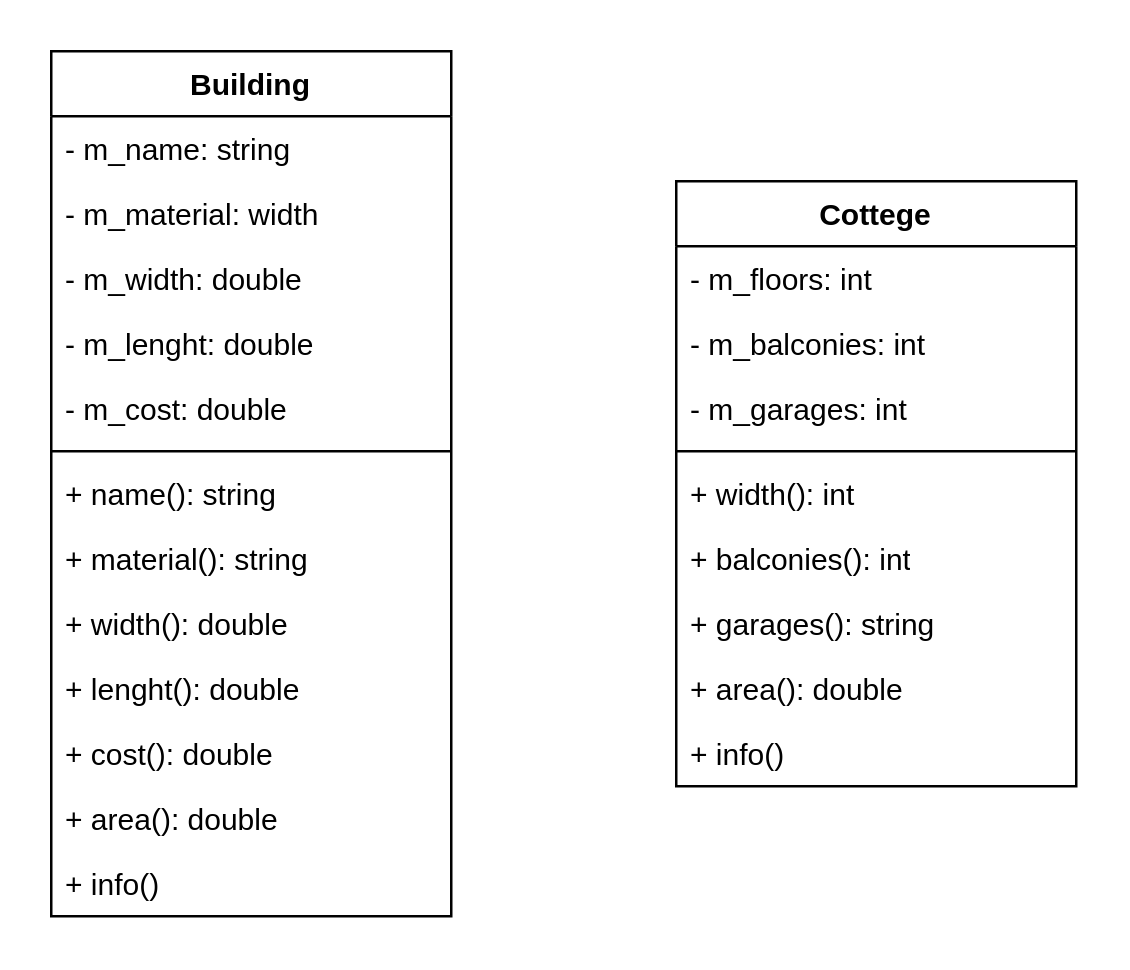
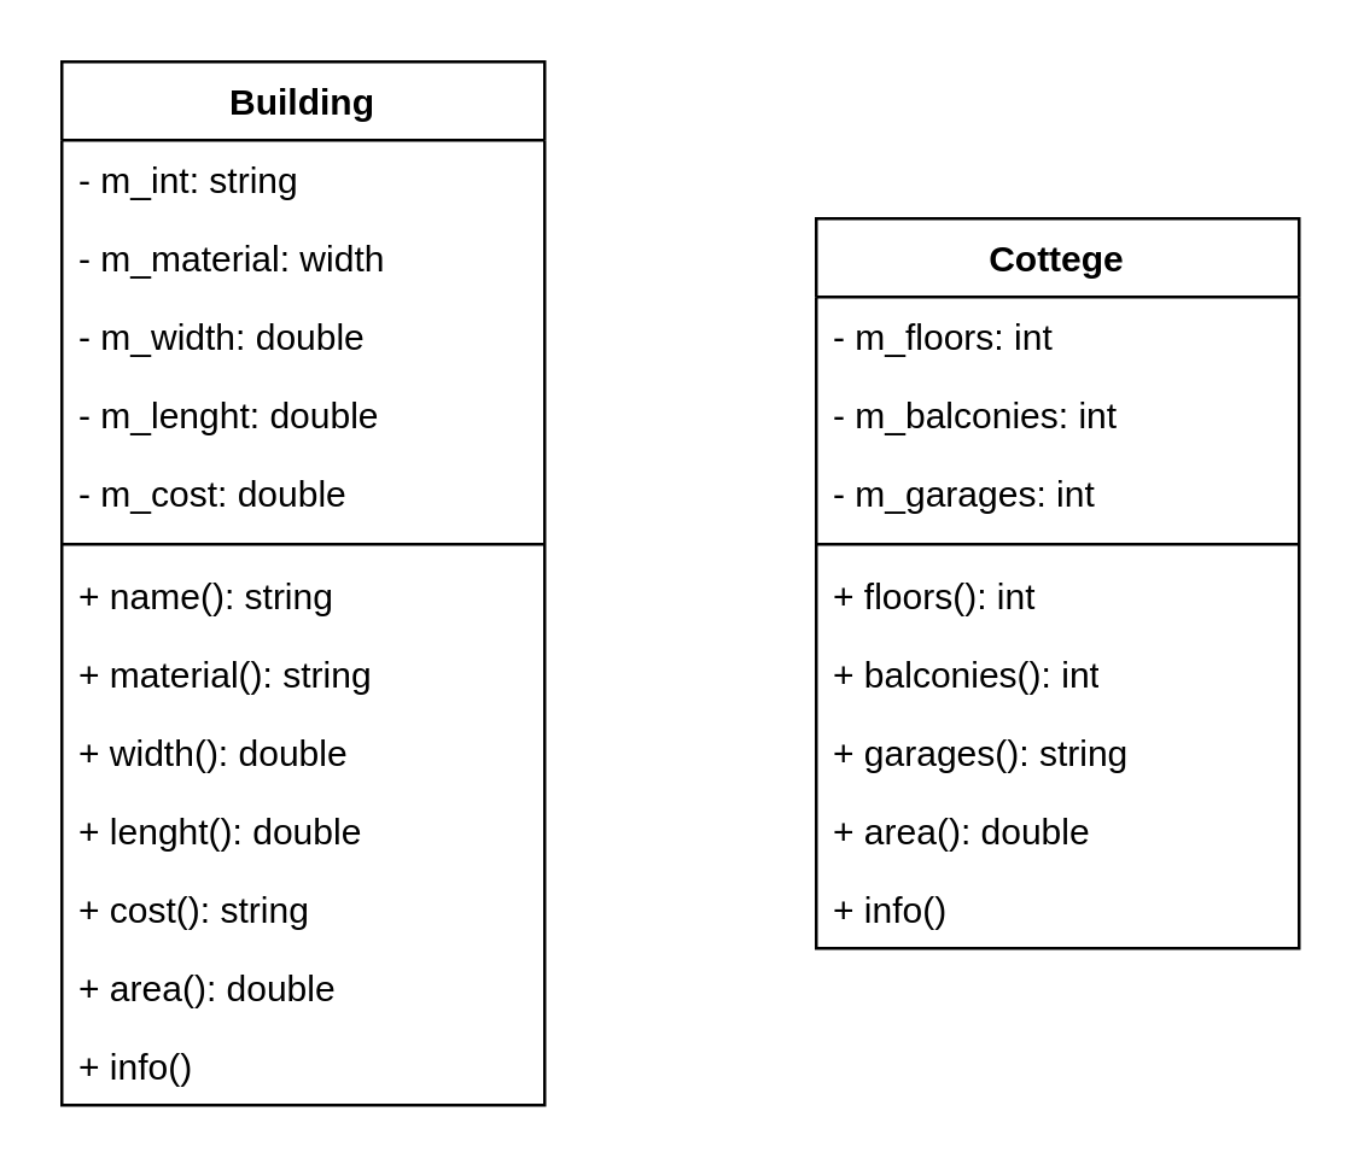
- <mxCell id="3" value="- m_name: string" style="text;strokeColor=none;fillColor=none;align=left;verticalAlign=top;spacingLeft=4;spacingRight=4;overflow=hidden;rotatable=0;points=[[0,0.5],[1,0.5]];portConstraint=eastwest;whiteSpace=wrap;html=1;" parent="2" vertex="1"><mxGeometry y="26" width="160" height="26" as="geometry" /></mxCell>
+ <mxCell id="3" value="- m_int: string" style="text;strokeColor=none;fillColor=none;align=left;verticalAlign=top;spacingLeft=4;spacingRight=4;overflow=hidden;rotatable=0;points=[[0,0.5],[1,0.5]];portConstraint=eastwest;whiteSpace=wrap;html=1;" parent="2" vertex="1"><mxGeometry y="26" width="160" height="26" as="geometry" /></mxCell>
- <mxCell id="21" value="+ width(): int" style="text;strokeColor=none;fillColor=none;align=left;verticalAlign=top;spacingLeft=4;spacingRight=4;overflow=hidden;rotatable=0;points=[[0,0.5],[1,0.5]];portConstraint=eastwest;whiteSpace=wrap;html=1;" parent="16" vertex="1"><mxGeometry y="112" width="160" height="26" as="geometry" /></mxCell>
+ <mxCell id="21" value="+ floors(): int" style="text;strokeColor=none;fillColor=none;align=left;verticalAlign=top;spacingLeft=4;spacingRight=4;overflow=hidden;rotatable=0;points=[[0,0.5],[1,0.5]];portConstraint=eastwest;whiteSpace=wrap;html=1;" parent="16" vertex="1"><mxGeometry y="112" width="160" height="26" as="geometry" /></mxCell>
- <mxCell id="13" value="+ cost(): double" style="text;strokeColor=none;fillColor=none;align=left;verticalAlign=top;spacingLeft=4;spacingRight=4;overflow=hidden;rotatable=0;points=[[0,0.5],[1,0.5]];portConstraint=eastwest;whiteSpace=wrap;html=1;" parent="2" vertex="1"><mxGeometry y="268" width="160" height="26" as="geometry" /></mxCell>
+ <mxCell id="13" value="+ cost(): string" style="text;strokeColor=none;fillColor=none;align=left;verticalAlign=top;spacingLeft=4;spacingRight=4;overflow=hidden;rotatable=0;points=[[0,0.5],[1,0.5]];portConstraint=eastwest;whiteSpace=wrap;html=1;" parent="2" vertex="1"><mxGeometry y="268" width="160" height="26" as="geometry" /></mxCell>
